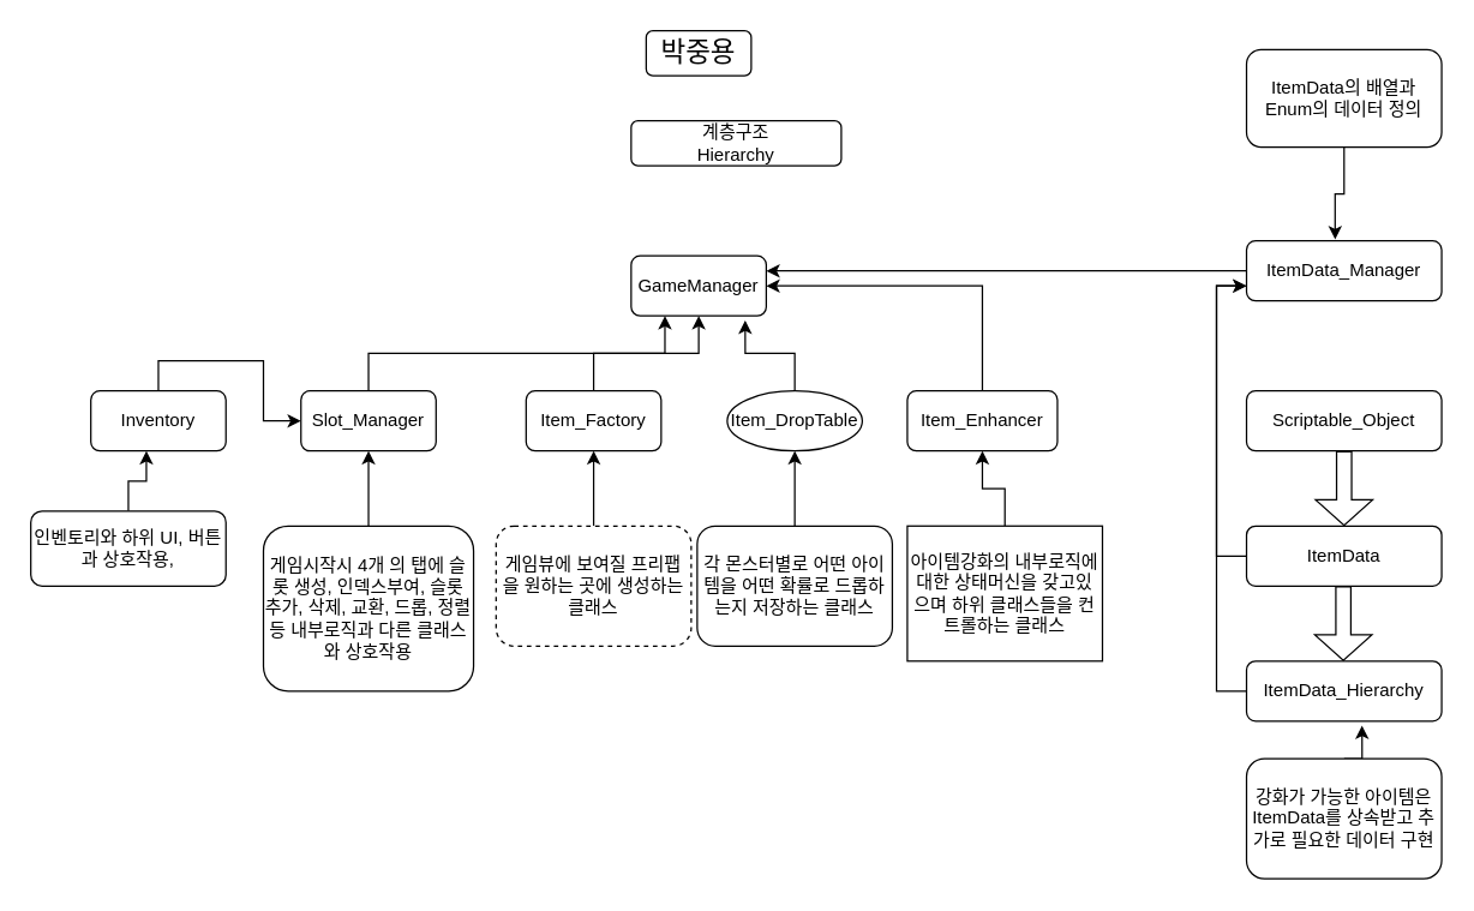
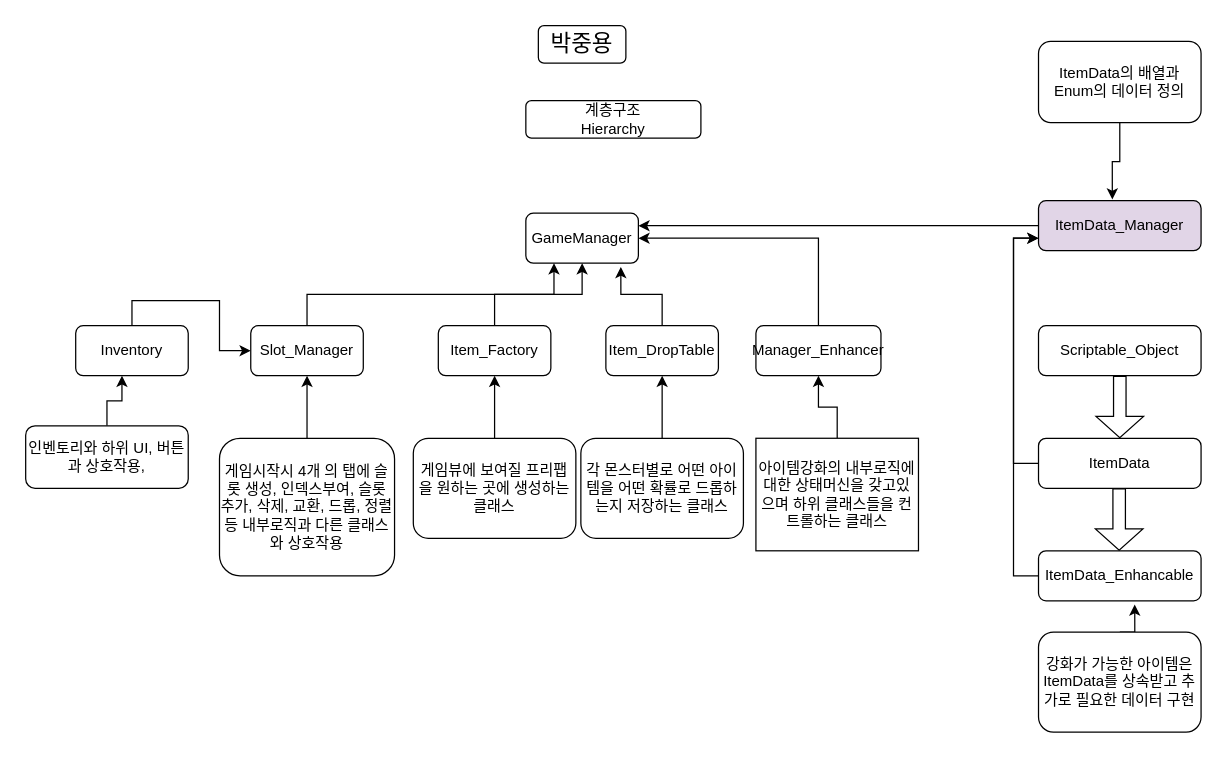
- <mxCell id="16" value="ItemData_Manager" style="rounded=1;whiteSpace=wrap;html=1;" vertex="1" parent="1"><mxGeometry x="830" y="160" width="130" height="40" as="geometry" /></mxCell>
+ <mxCell id="16" value="ItemData_Manager" style="rounded=1;whiteSpace=wrap;html=1;fillColor=#e1d5e7;" vertex="1" parent="1"><mxGeometry x="830" y="160" width="130" height="40" as="geometry" /></mxCell>
- <mxCell id="12" value="Item_DropTable" style="ellipse;whiteSpace=wrap;html=1;" vertex="1" parent="1"><mxGeometry x="484" y="260" width="90" height="40" as="geometry" /></mxCell>
+ <mxCell id="12" value="Item_DropTable" style="rounded=1;whiteSpace=wrap;html=1;" vertex="1" parent="1"><mxGeometry x="484" y="260" width="90" height="40" as="geometry" /></mxCell>
- <mxCell id="14" value="Item_Enhancer" style="rounded=1;whiteSpace=wrap;html=1;" vertex="1" parent="1"><mxGeometry x="604" y="260" width="100" height="40" as="geometry" /></mxCell>
+ <mxCell id="14" value="Manager_Enhancer" style="rounded=1;whiteSpace=wrap;html=1;" vertex="1" parent="1"><mxGeometry x="604" y="260" width="100" height="40" as="geometry" /></mxCell>
- <mxCell id="33" value="게임뷰에 보여질 프리팹을 원하는 곳에 생성하는 클래스" style="rounded=1;whiteSpace=wrap;html=1;dashed=1;" vertex="1" parent="1"><mxGeometry x="330" y="350" width="130" height="80" as="geometry" /></mxCell>
+ <mxCell id="33" value="게임뷰에 보여질 프리팹을 원하는 곳에 생성하는 클래스" style="rounded=1;whiteSpace=wrap;html=1;" vertex="1" parent="1"><mxGeometry x="330" y="350" width="130" height="80" as="geometry" /></mxCell>
- <mxCell id="19" value="ItemData_Hierarchy" style="rounded=1;whiteSpace=wrap;html=1;" vertex="1" parent="1"><mxGeometry x="830" y="440" width="130" height="40" as="geometry" /></mxCell>
+ <mxCell id="19" value="ItemData_Enhancable" style="rounded=1;whiteSpace=wrap;html=1;" vertex="1" parent="1"><mxGeometry x="830" y="440" width="130" height="40" as="geometry" /></mxCell>
